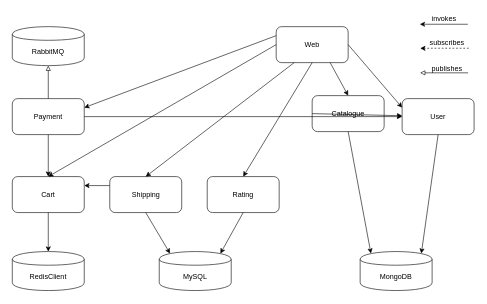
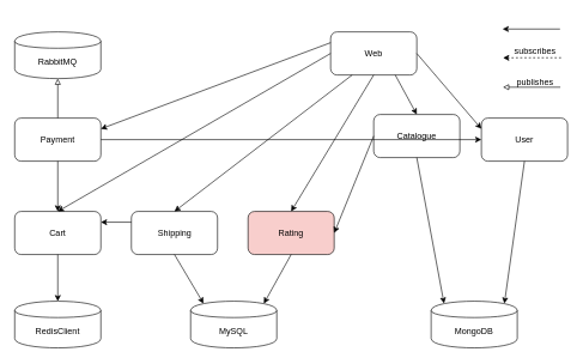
- <mxCell id="33" value="invokes" style="text;html=1;strokeColor=none;fillColor=none;align=center;verticalAlign=middle;whiteSpace=wrap;rounded=0;" vertex="1" parent="1"><mxGeometry x="720" y="20.5" width="40" height="20" as="geometry" /></mxCell>
- <mxCell id="17" value="" style="endArrow=classic;html=1;exitX=0;exitY=0.5;exitDx=0;exitDy=0;" parent="1" source="9" target="8" edge="1"><mxGeometry width="50" height="50" relative="1" as="geometry"><mxPoint x="20" y="553.5" as="sourcePoint" /><mxPoint x="70" y="503.5" as="targetPoint" /></mxGeometry></mxCell>
+ <mxCell id="17" value="" style="endArrow=classic;html=1;exitX=0;exitY=0.5;exitDx=0;exitDy=0;entryX=1;entryY=0.5;entryDx=0;entryDy=0;" parent="1" source="9" target="15" edge="1"><mxGeometry width="50" height="50" relative="1" as="geometry"><mxPoint x="20" y="553.5" as="sourcePoint" /><mxPoint x="70" y="503.5" as="targetPoint" /></mxGeometry></mxCell>
- <mxCell id="15" value="Rating" style="rounded=1;whiteSpace=wrap;html=1;strokeColor=#000000;strokeWidth=1;" parent="1" vertex="1"><mxGeometry x="345" y="293.5" width="120" height="60" as="geometry" /></mxCell>
+ <mxCell id="15" value="Rating" style="rounded=1;whiteSpace=wrap;html=1;strokeColor=#000000;strokeWidth=1;fillColor=#f8cecc;" parent="1" vertex="1"><mxGeometry x="345" y="293.5" width="120" height="60" as="geometry" /></mxCell>
